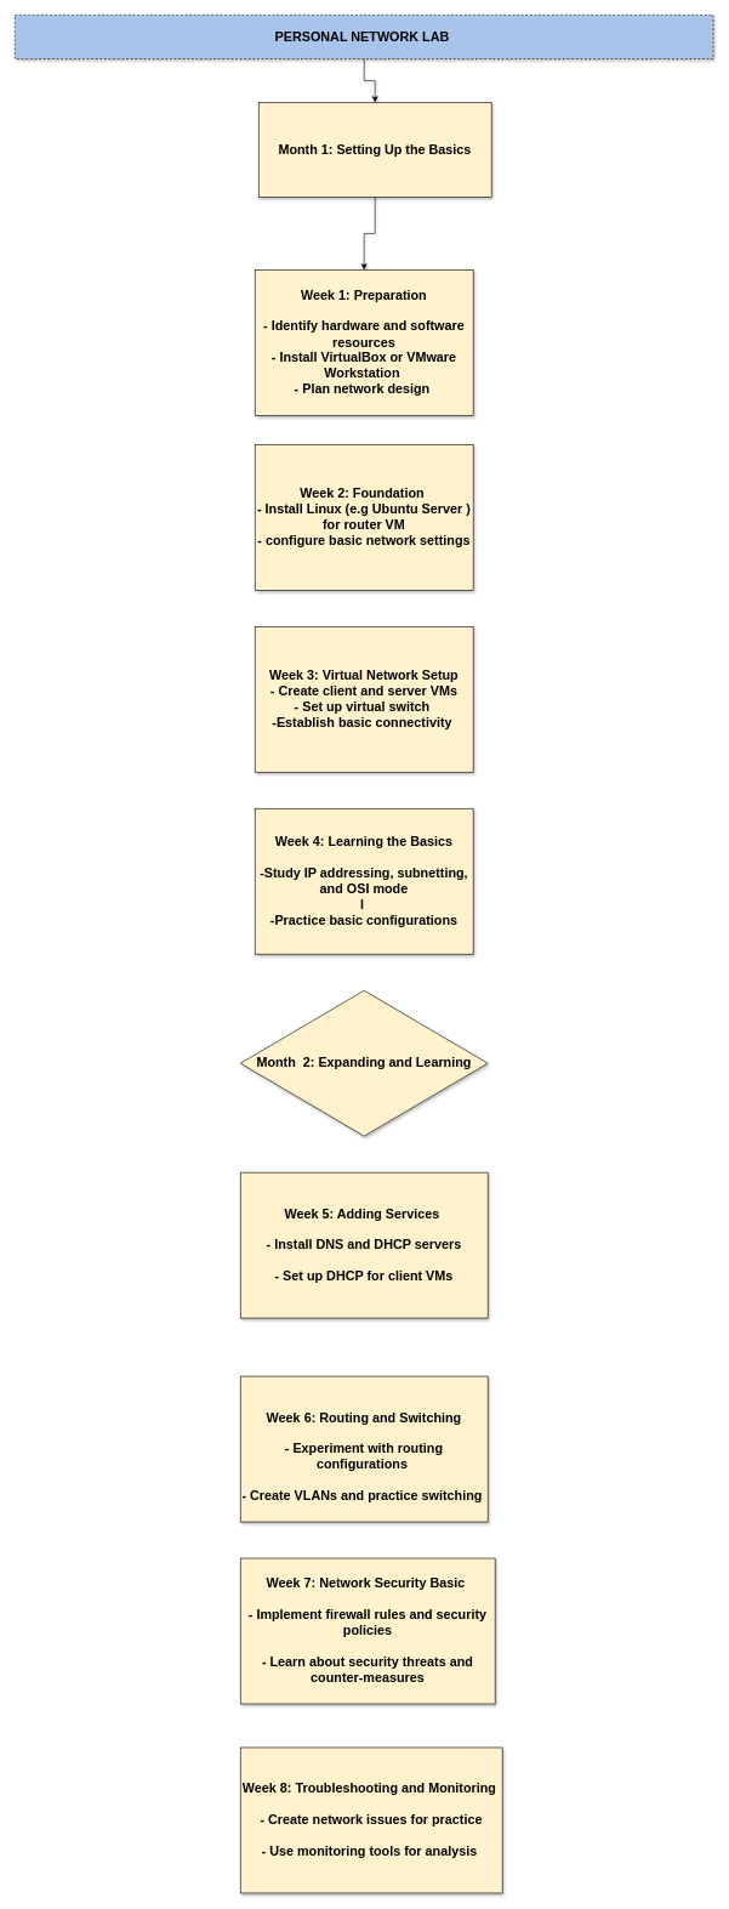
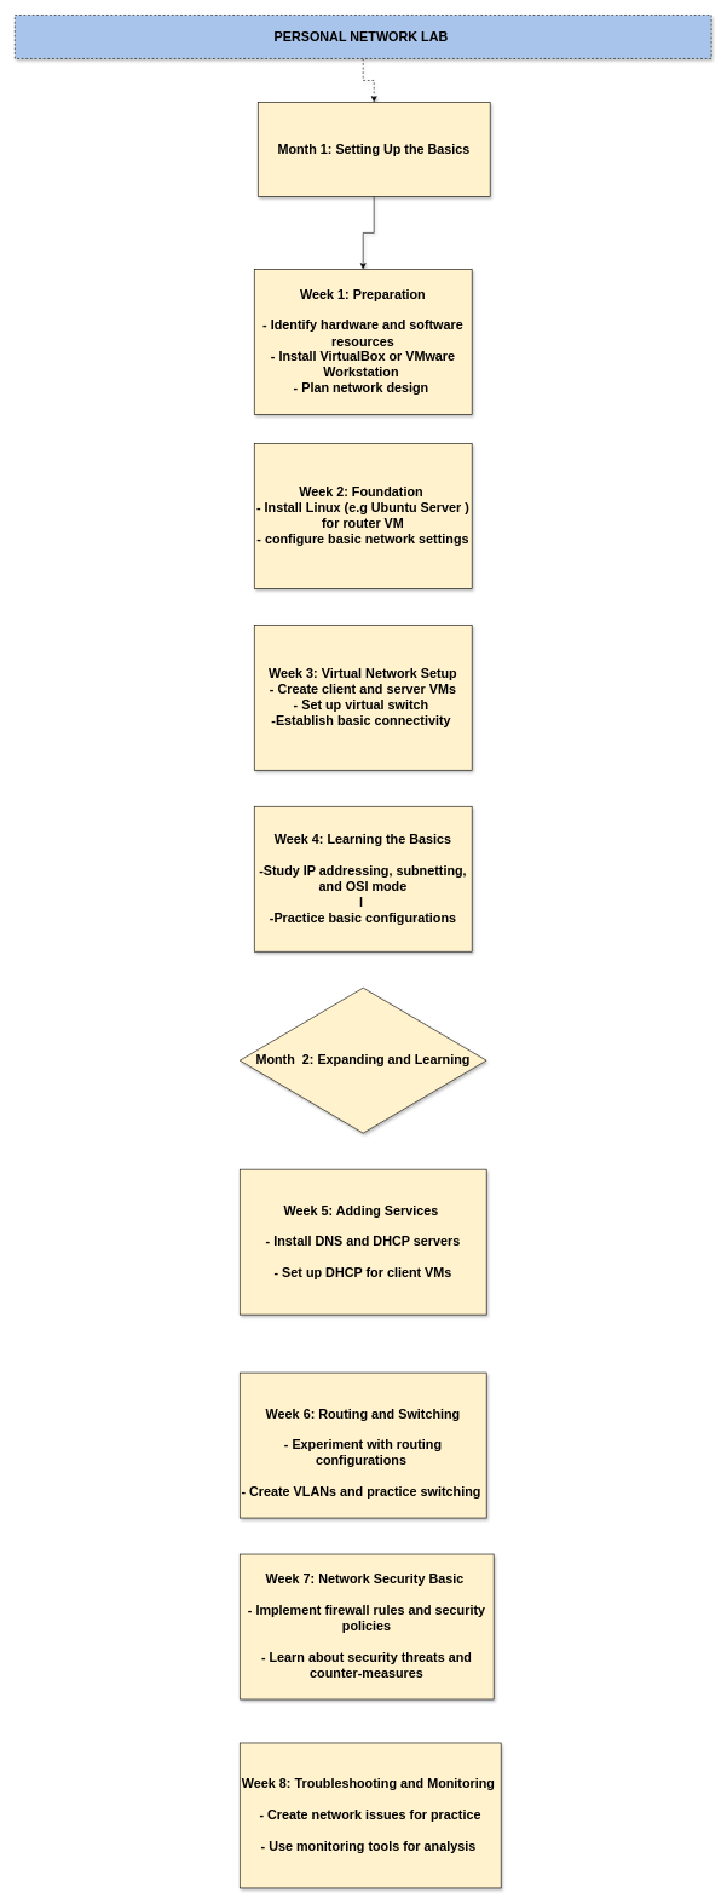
- <mxCell id="2" value="" style="edgeStyle=orthogonalEdgeStyle;rounded=0;orthogonalLoop=1;jettySize=auto;html=1;shadow=1;" edge="1" parent="1" source="3" target="5"><mxGeometry relative="1" as="geometry" /></mxCell>
+ <mxCell id="2" value="" style="edgeStyle=orthogonalEdgeStyle;rounded=0;orthogonalLoop=1;jettySize=auto;html=1;shadow=1;dashed=1;" edge="1" parent="1" source="3" target="5"><mxGeometry relative="1" as="geometry" /></mxCell>
